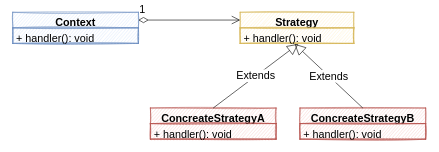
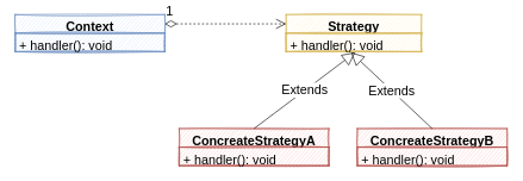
- <mxCell id="12" value="1" style="endArrow=open;html=1;endSize=12;startArrow=diamondThin;startSize=14;startFill=0;edgeStyle=orthogonalEdgeStyle;align=left;verticalAlign=bottom;rounded=0;fontSize=18;entryX=0;entryY=0.25;entryDx=0;entryDy=0;exitX=1;exitY=0.25;exitDx=0;exitDy=0;" edge="1" parent="1" source="2" target="4"><mxGeometry x="-1" y="3" relative="1" as="geometry"><mxPoint x="190" y="30" as="sourcePoint" /><mxPoint x="350" y="30" as="targetPoint" /></mxGeometry></mxCell>
+ <mxCell id="12" value="1" style="endArrow=open;html=1;endSize=12;startArrow=diamondThin;startSize=14;startFill=0;edgeStyle=orthogonalEdgeStyle;align=left;verticalAlign=bottom;rounded=0;fontSize=18;entryX=0;entryY=0.25;entryDx=0;entryDy=0;exitX=1;exitY=0.25;exitDx=0;exitDy=0;dashed=1;" edge="1" parent="1" source="2" target="4"><mxGeometry x="-1" y="3" relative="1" as="geometry"><mxPoint x="190" y="30" as="sourcePoint" /><mxPoint x="350" y="30" as="targetPoint" /></mxGeometry></mxCell>
